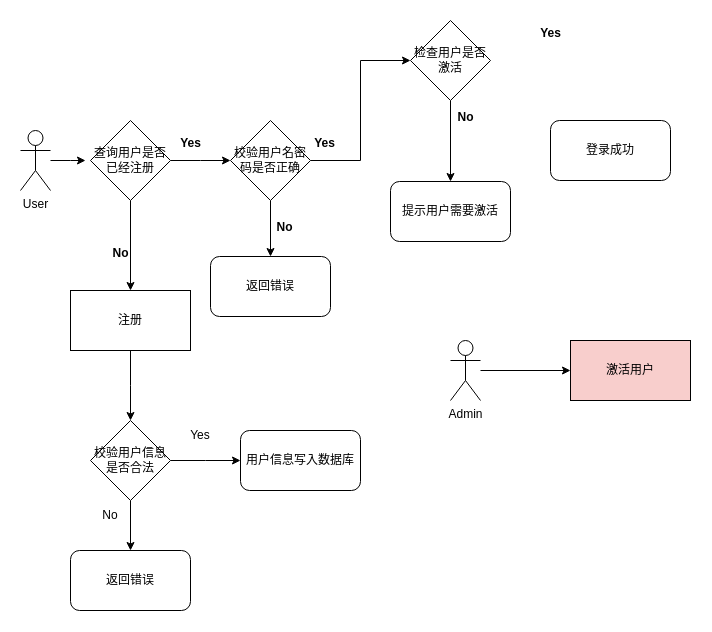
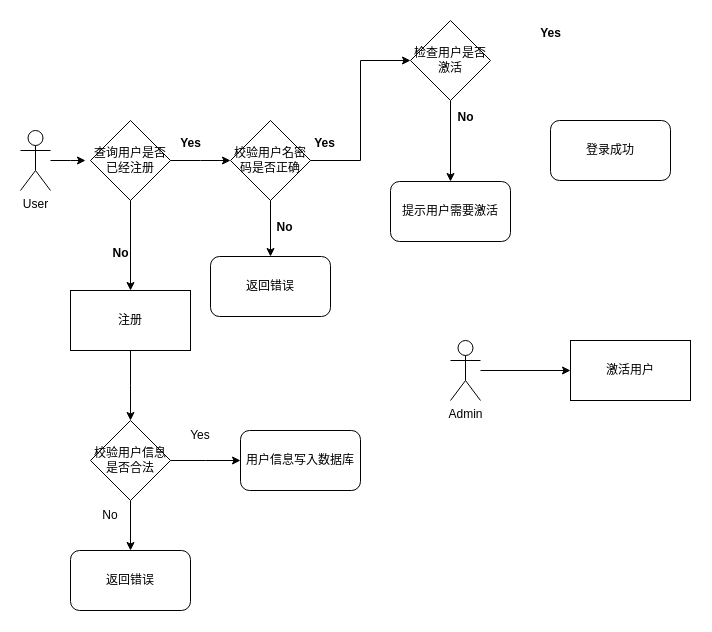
- <mxCell id="29" value="激活用户" style="rounded=0;whiteSpace=wrap;html=1;fillColor=#f8cecc;" vertex="1" parent="1"><mxGeometry x="570" y="340" width="120" height="60" as="geometry" /></mxCell>
+ <mxCell id="29" value="激活用户" style="rounded=0;whiteSpace=wrap;html=1;" vertex="1" parent="1"><mxGeometry x="570" y="340" width="120" height="60" as="geometry" /></mxCell>
